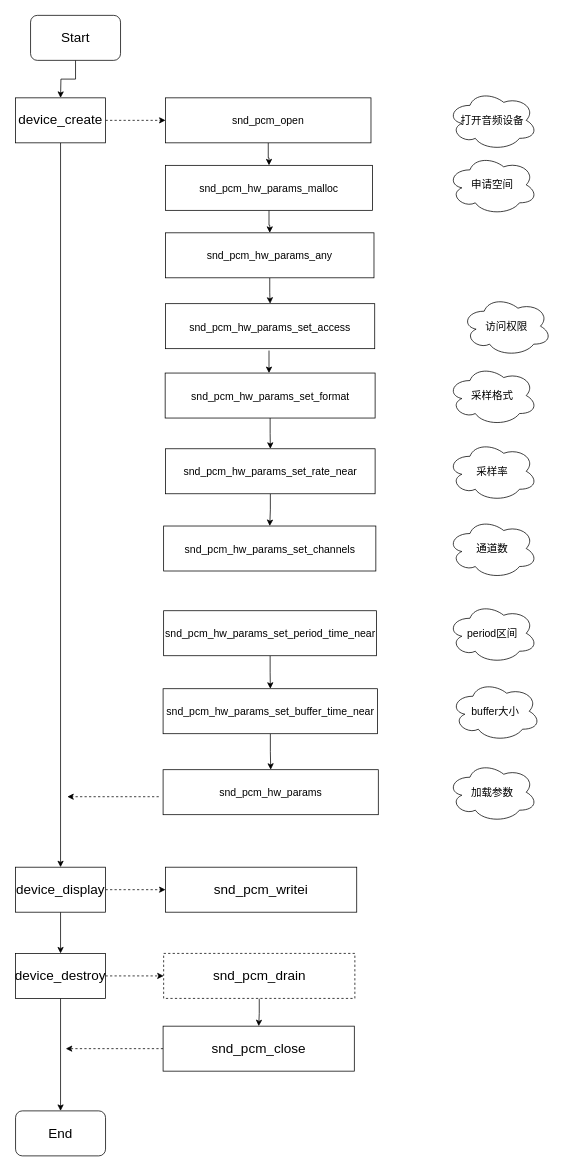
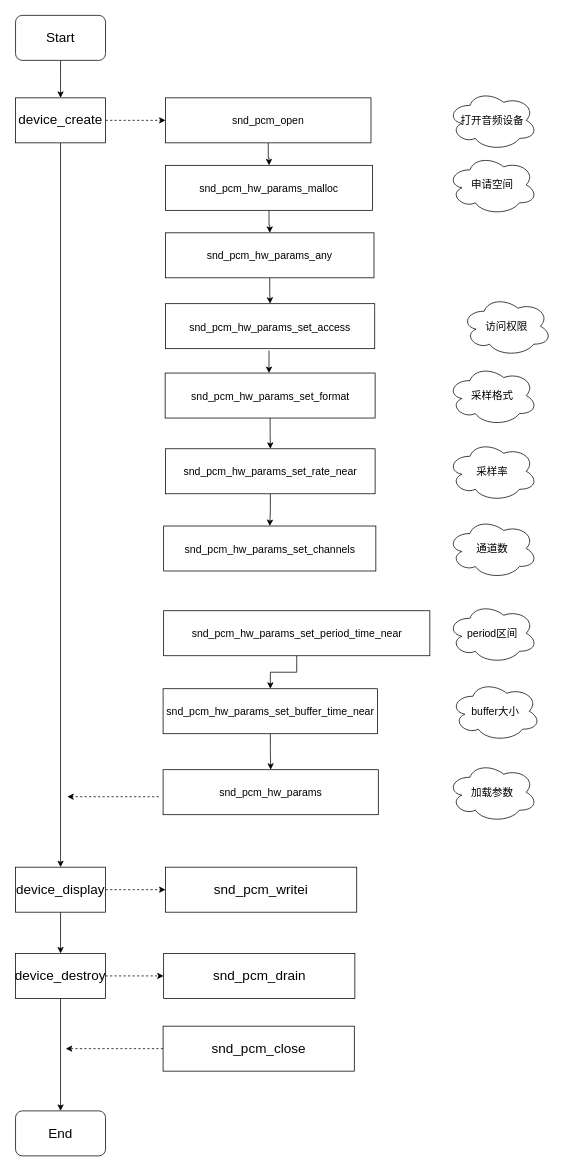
- <mxCell id="3" value="&lt;font style=&quot;font-size: 18px;&quot;&gt;Start&lt;/font&gt;" style="rounded=1;whiteSpace=wrap;html=1;" parent="1" vertex="1"><mxGeometry x="40" y="20" width="120" height="60" as="geometry" /></mxCell>
+ <mxCell id="3" value="&lt;font style=&quot;font-size: 18px;&quot;&gt;Start&lt;/font&gt;" style="rounded=1;whiteSpace=wrap;html=1;" parent="1" vertex="1"><mxGeometry x="20" y="20" width="120" height="60" as="geometry" /></mxCell>
- <mxCell id="30" value="&lt;font style=&quot;font-size: 14px;&quot;&gt;snd_pcm_hw_params_set_period_time_near&lt;/font&gt;" style="rounded=0;whiteSpace=wrap;html=1;fontSize=18;" parent="1" vertex="1"><mxGeometry x="217.5" y="814" width="284" height="60" as="geometry" /></mxCell>
+ <mxCell id="30" value="&lt;font style=&quot;font-size: 14px;&quot;&gt;snd_pcm_hw_params_set_period_time_near&lt;/font&gt;" style="rounded=0;whiteSpace=wrap;html=1;fontSize=18;" parent="1" vertex="1"><mxGeometry x="217.5" y="814" width="355" height="60" as="geometry" /></mxCell>
- <mxCell id="44" value="snd_pcm_drain" style="rounded=0;whiteSpace=wrap;html=1;fontSize=18;dashed=1;" vertex="1" parent="1"><mxGeometry x="217.5" y="1271" width="255" height="60" as="geometry" /></mxCell>
+ <mxCell id="44" value="snd_pcm_drain" style="rounded=0;whiteSpace=wrap;html=1;fontSize=18;" vertex="1" parent="1"><mxGeometry x="217.5" y="1271" width="255" height="60" as="geometry" /></mxCell>
- <mxCell id="43" value="" style="edgeStyle=orthogonalEdgeStyle;rounded=0;orthogonalLoop=1;jettySize=auto;html=1;fontSize=14;" edge="1" parent="1" source="44" target="46"><mxGeometry relative="1" as="geometry" /></mxCell>
